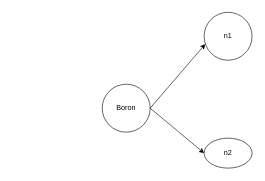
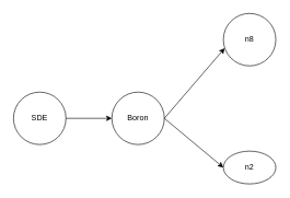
- <mxCell id="4" value="n1" style="ellipse;whiteSpace=wrap;html=1;aspect=fixed;" vertex="1" parent="1"><mxGeometry x="340" y="20" width="80" height="80" as="geometry" /></mxCell>
+ <mxCell id="4" value="n8" style="ellipse;whiteSpace=wrap;html=1;aspect=fixed;" vertex="1" parent="1"><mxGeometry x="340" y="20" width="80" height="80" as="geometry" /></mxCell>
+ <mxCell id="2" value="SDE" style="ellipse;whiteSpace=wrap;html=1;aspect=fixed;" vertex="1" parent="1"><mxGeometry x="20" y="140" width="80" height="80" as="geometry" /></mxCell>
+ <mxCell id="6" value="" style="endArrow=classic;html=1;rounded=0;exitX=1;exitY=0.5;exitDx=0;exitDy=0;entryX=0;entryY=0.5;entryDx=0;entryDy=0;" edge="1" parent="1" source="2" target="3"><mxGeometry width="50" height="50" relative="1" as="geometry"><mxPoint x="210" y="360" as="sourcePoint" /><mxPoint x="260" y="310" as="targetPoint" /></mxGeometry></mxCell>
